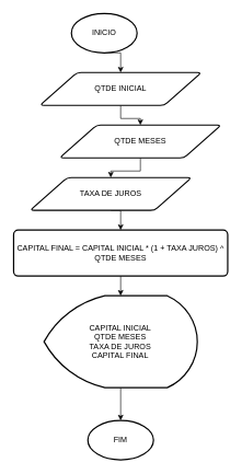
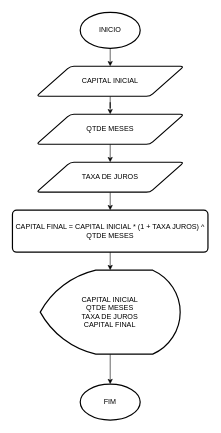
- <mxCell id="3" value="&lt;font style=&quot;vertical-align: inherit;&quot;&gt;&lt;font style=&quot;vertical-align: inherit;&quot;&gt;INICIO&lt;/font&gt;&lt;/font&gt;" style="strokeWidth=2;html=1;shape=mxgraph.flowchart.start_1;whiteSpace=wrap;" vertex="1" parent="1"><mxGeometry x="108" y="20" width="100" height="60" as="geometry" /></mxCell>
+ <mxCell id="3" value="&lt;font style=&quot;vertical-align: inherit;&quot;&gt;&lt;font style=&quot;vertical-align: inherit;&quot;&gt;INICIO&lt;/font&gt;&lt;/font&gt;" style="strokeWidth=2;html=1;shape=mxgraph.flowchart.start_1;whiteSpace=wrap;" vertex="1" parent="1"><mxGeometry x="133" y="20" width="100" height="60" as="geometry" /></mxCell>
- <mxCell id="6" value="&lt;font style=&quot;vertical-align: inherit;&quot;&gt;&lt;font style=&quot;vertical-align: inherit;&quot;&gt;QTDE INICIAL&lt;/font&gt;&lt;/font&gt;" style="shape=parallelogram;html=1;strokeWidth=2;perimeter=parallelogramPerimeter;whiteSpace=wrap;rounded=1;arcSize=12;size=0.23;" vertex="1" parent="1"><mxGeometry x="60" y="110" width="246" height="50" as="geometry" /></mxCell>
+ <mxCell id="6" value="&lt;font style=&quot;vertical-align: inherit;&quot;&gt;&lt;font style=&quot;vertical-align: inherit;&quot;&gt;CAPITAL INICIAL&lt;/font&gt;&lt;/font&gt;" style="shape=parallelogram;html=1;strokeWidth=2;perimeter=parallelogramPerimeter;whiteSpace=wrap;rounded=1;arcSize=12;size=0.23;" vertex="1" parent="1"><mxGeometry x="60" y="110" width="246" height="50" as="geometry" /></mxCell>
- <mxCell id="8" value="&lt;font style=&quot;vertical-align: inherit;&quot;&gt;&lt;font style=&quot;vertical-align: inherit;&quot;&gt;&lt;font style=&quot;vertical-align: inherit;&quot;&gt;&lt;font style=&quot;vertical-align: inherit;&quot;&gt;QTDE MESES&lt;/font&gt;&lt;/font&gt;&lt;/font&gt;&lt;/font&gt;" style="shape=parallelogram;html=1;strokeWidth=2;perimeter=parallelogramPerimeter;whiteSpace=wrap;rounded=1;arcSize=12;size=0.23;" vertex="1" parent="1"><mxGeometry x="90" y="190" width="246" height="50" as="geometry" /></mxCell>
+ <mxCell id="8" value="&lt;font style=&quot;vertical-align: inherit;&quot;&gt;&lt;font style=&quot;vertical-align: inherit;&quot;&gt;&lt;font style=&quot;vertical-align: inherit;&quot;&gt;&lt;font style=&quot;vertical-align: inherit;&quot;&gt;QTDE MESES&lt;/font&gt;&lt;/font&gt;&lt;/font&gt;&lt;/font&gt;" style="shape=parallelogram;html=1;strokeWidth=2;perimeter=parallelogramPerimeter;whiteSpace=wrap;rounded=1;arcSize=12;size=0.23;" vertex="1" parent="1"><mxGeometry x="60" y="190" width="246" height="50" as="geometry" /></mxCell>
- <mxCell id="10" value="&lt;font style=&quot;vertical-align: inherit;&quot;&gt;&lt;font style=&quot;vertical-align: inherit;&quot;&gt;&lt;font style=&quot;vertical-align: inherit;&quot;&gt;&lt;font style=&quot;vertical-align: inherit;&quot;&gt;&lt;font style=&quot;vertical-align: inherit;&quot;&gt;&lt;font style=&quot;vertical-align: inherit;&quot;&gt;TAXA DE JUROS&lt;/font&gt;&lt;/font&gt;&lt;/font&gt;&lt;/font&gt;&lt;/font&gt;&lt;/font&gt;" style="shape=parallelogram;html=1;strokeWidth=2;perimeter=parallelogramPerimeter;whiteSpace=wrap;rounded=1;arcSize=12;size=0.23;" vertex="1" parent="1"><mxGeometry x="45" y="270" width="246" height="50" as="geometry" /></mxCell>
+ <mxCell id="10" value="&lt;font style=&quot;vertical-align: inherit;&quot;&gt;&lt;font style=&quot;vertical-align: inherit;&quot;&gt;&lt;font style=&quot;vertical-align: inherit;&quot;&gt;&lt;font style=&quot;vertical-align: inherit;&quot;&gt;&lt;font style=&quot;vertical-align: inherit;&quot;&gt;&lt;font style=&quot;vertical-align: inherit;&quot;&gt;TAXA DE JUROS&lt;/font&gt;&lt;/font&gt;&lt;/font&gt;&lt;/font&gt;&lt;/font&gt;&lt;/font&gt;" style="shape=parallelogram;html=1;strokeWidth=2;perimeter=parallelogramPerimeter;whiteSpace=wrap;rounded=1;arcSize=12;size=0.23;" vertex="1" parent="1"><mxGeometry x="60" y="270" width="246" height="50" as="geometry" /></mxCell>
